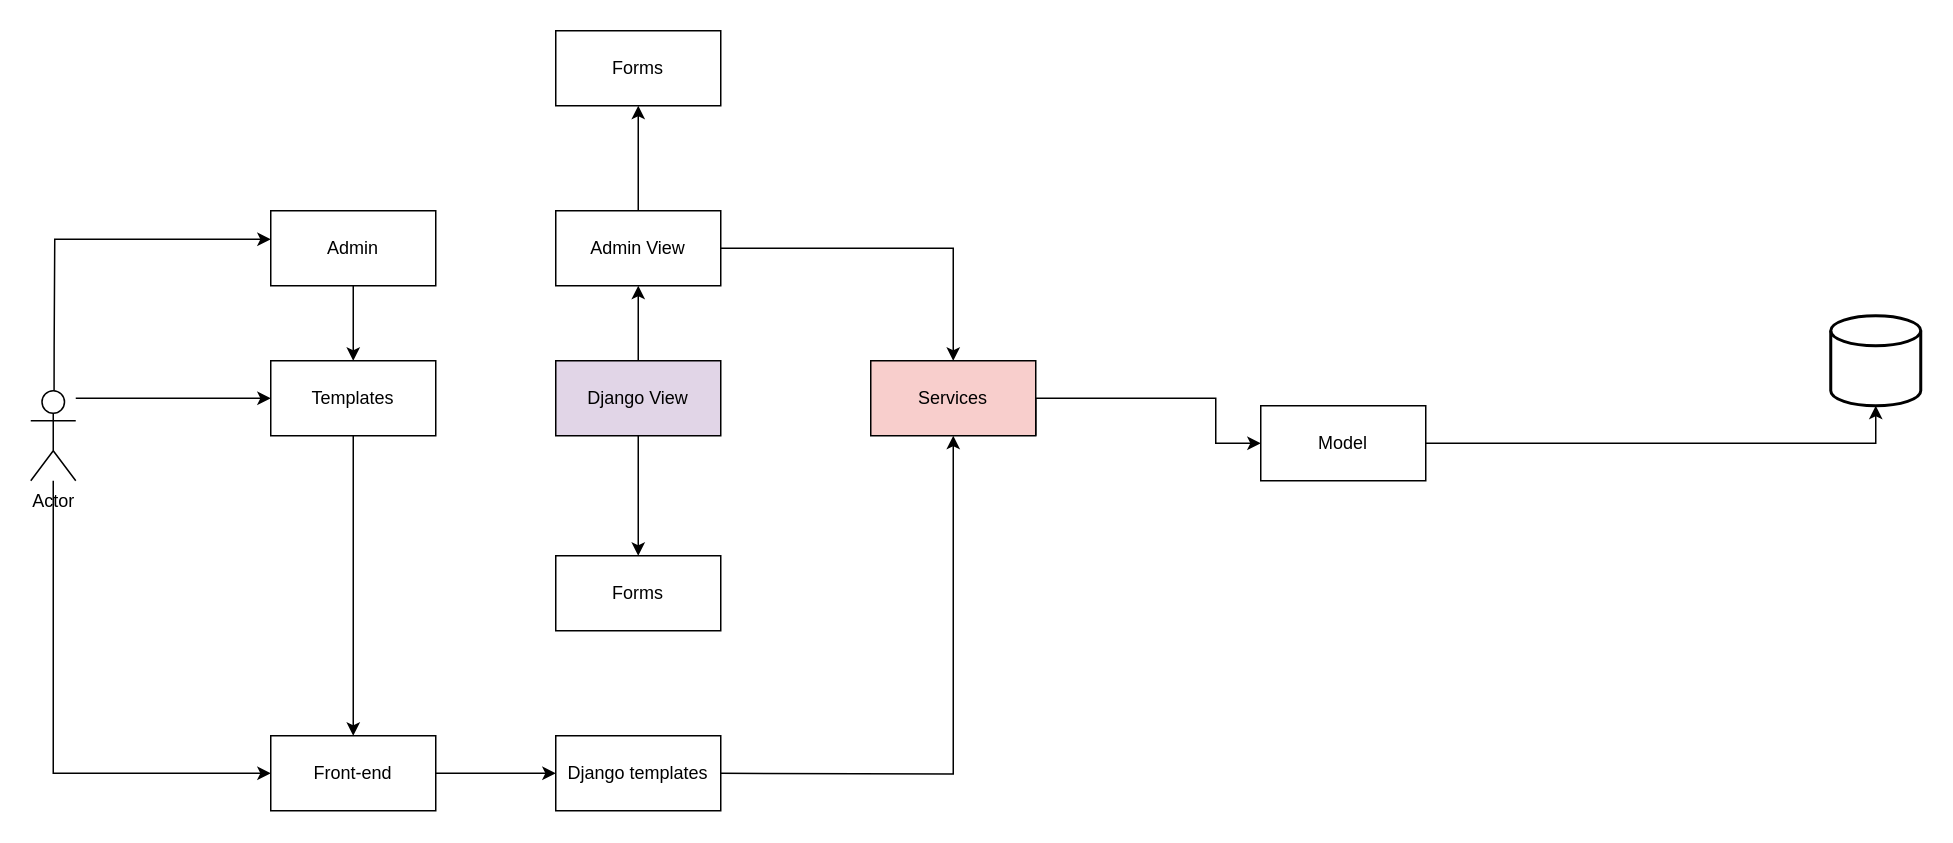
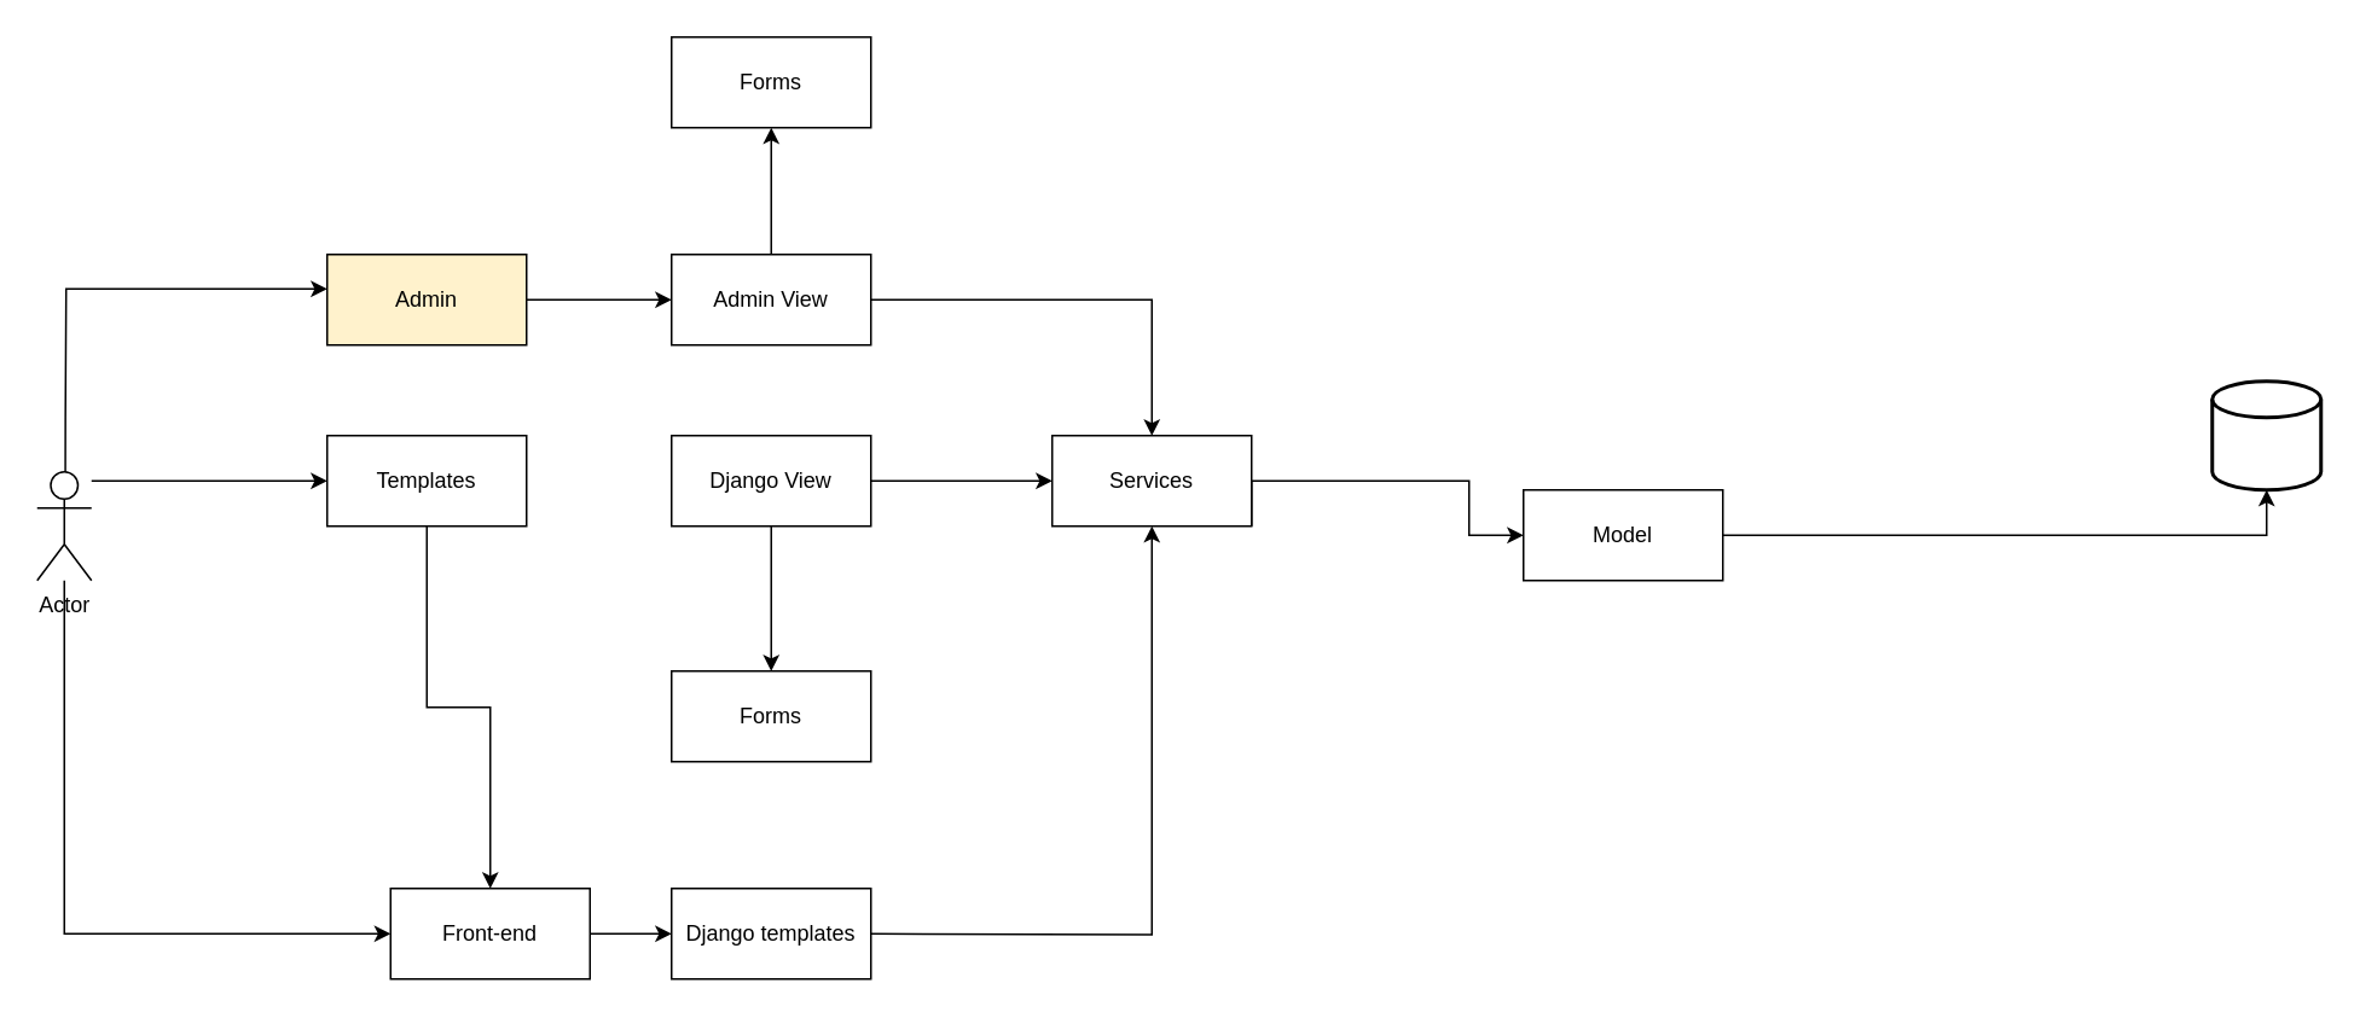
- <mxCell id="6" value="Admin" style="html=1;whiteSpace=wrap;" vertex="1" parent="1"><mxGeometry x="180" y="140" width="110" height="50" as="geometry" /></mxCell>
+ <mxCell id="6" value="Admin" style="html=1;whiteSpace=wrap;fillColor=#fff2cc;" vertex="1" parent="1"><mxGeometry x="180" y="140" width="110" height="50" as="geometry" /></mxCell>
- <mxCell id="5" style="edgeStyle=orthogonalEdgeStyle;rounded=0;orthogonalLoop=1;jettySize=auto;html=1;" edge="1" parent="1" source="6" target="8"><mxGeometry relative="1" as="geometry" /></mxCell>
+ <mxCell id="5" style="edgeStyle=orthogonalEdgeStyle;rounded=0;orthogonalLoop=1;jettySize=auto;html=1;entryX=0;entryY=0.5;entryDx=0;entryDy=0;" edge="1" parent="1" source="6" target="13"><mxGeometry relative="1" as="geometry" /></mxCell>
- <mxCell id="15" style="edgeStyle=orthogonalEdgeStyle;rounded=0;orthogonalLoop=1;jettySize=auto;html=1;" edge="1" parent="1" source="16" target="13"><mxGeometry relative="1" as="geometry" /></mxCell>
+ <mxCell id="15" style="edgeStyle=orthogonalEdgeStyle;rounded=0;orthogonalLoop=1;jettySize=auto;html=1;entryX=0;entryY=0.5;entryDx=0;entryDy=0;" edge="1" parent="1" source="16" target="23"><mxGeometry relative="1" as="geometry" /></mxCell>
- <mxCell id="16" value="Django View" style="html=1;whiteSpace=wrap;fillColor=#e1d5e7;" vertex="1" parent="1"><mxGeometry x="370" y="240" width="110" height="50" as="geometry" /></mxCell>
+ <mxCell id="16" value="Django View" style="html=1;whiteSpace=wrap;" vertex="1" parent="1"><mxGeometry x="370" y="240" width="110" height="50" as="geometry" /></mxCell>
- <mxCell id="23" value="Services" style="html=1;whiteSpace=wrap;fillColor=#f8cecc;" vertex="1" parent="1"><mxGeometry x="580" y="240" width="110" height="50" as="geometry" /></mxCell>
+ <mxCell id="23" value="Services" style="html=1;whiteSpace=wrap;" vertex="1" parent="1"><mxGeometry x="580" y="240" width="110" height="50" as="geometry" /></mxCell>
- <mxCell id="10" value="Front-end" style="html=1;whiteSpace=wrap;" vertex="1" parent="1"><mxGeometry x="180" y="490" width="110" height="50" as="geometry" /></mxCell>
+ <mxCell id="10" value="Front-end" style="html=1;whiteSpace=wrap;" vertex="1" parent="1"><mxGeometry x="215" y="490" width="110" height="50" as="geometry" /></mxCell>
